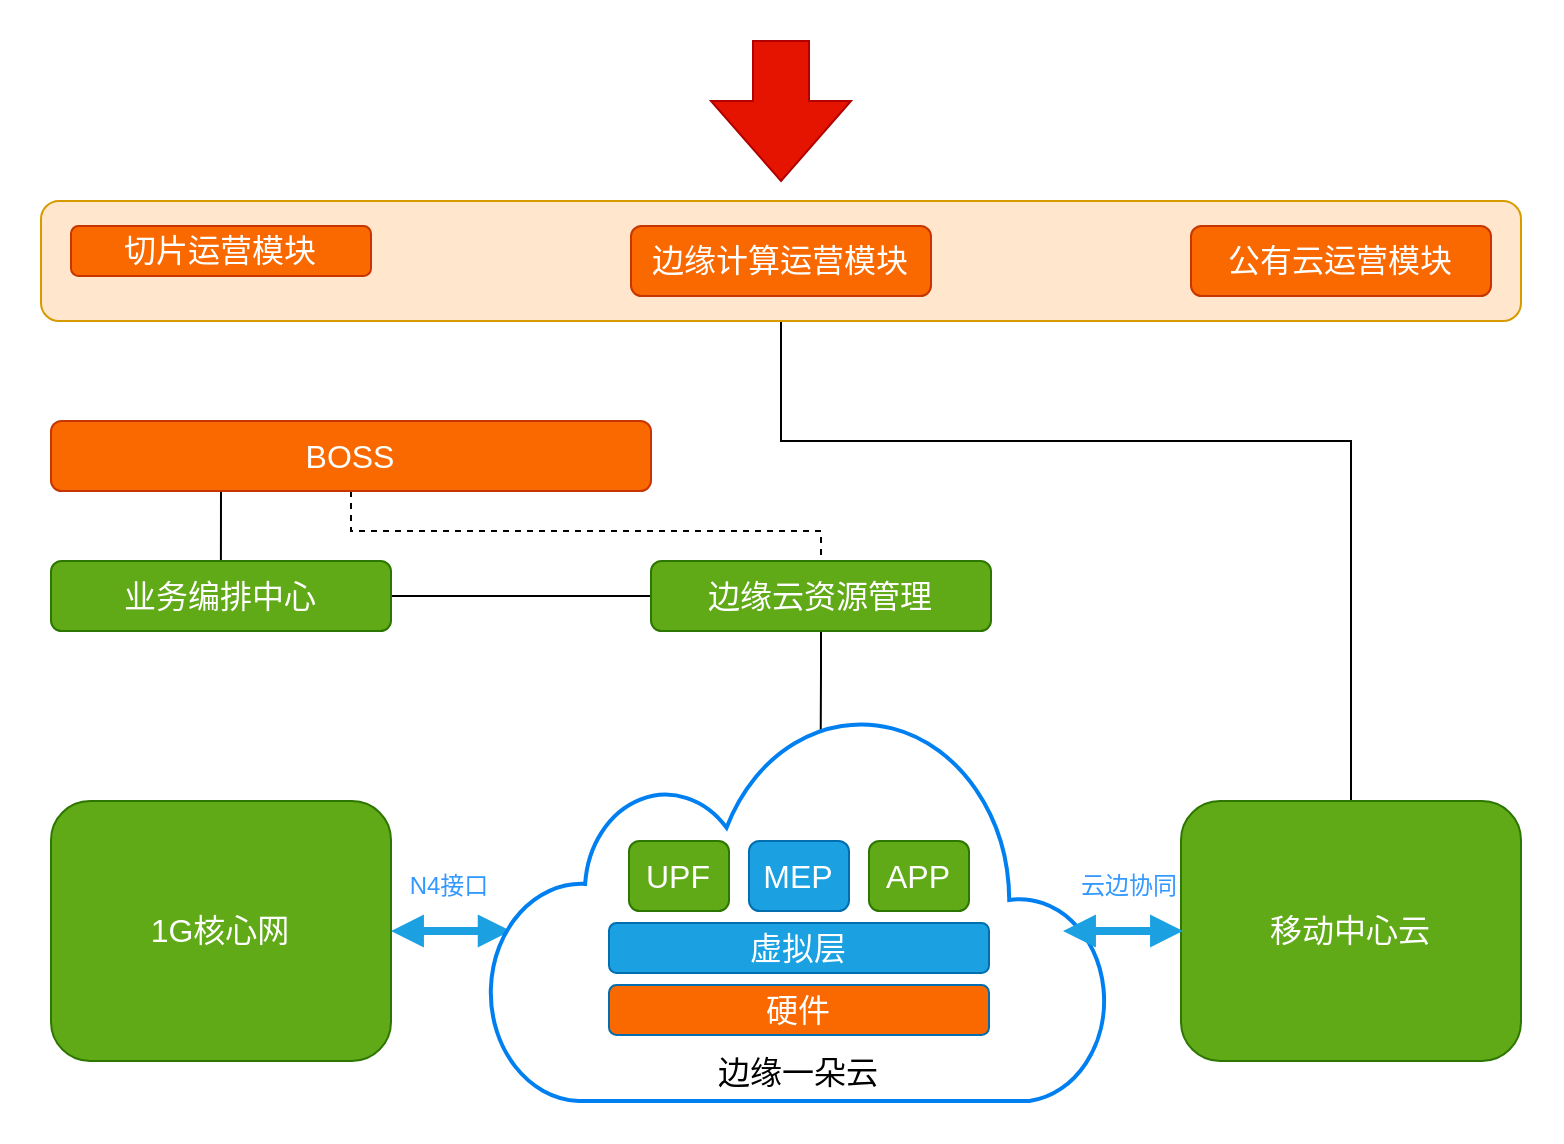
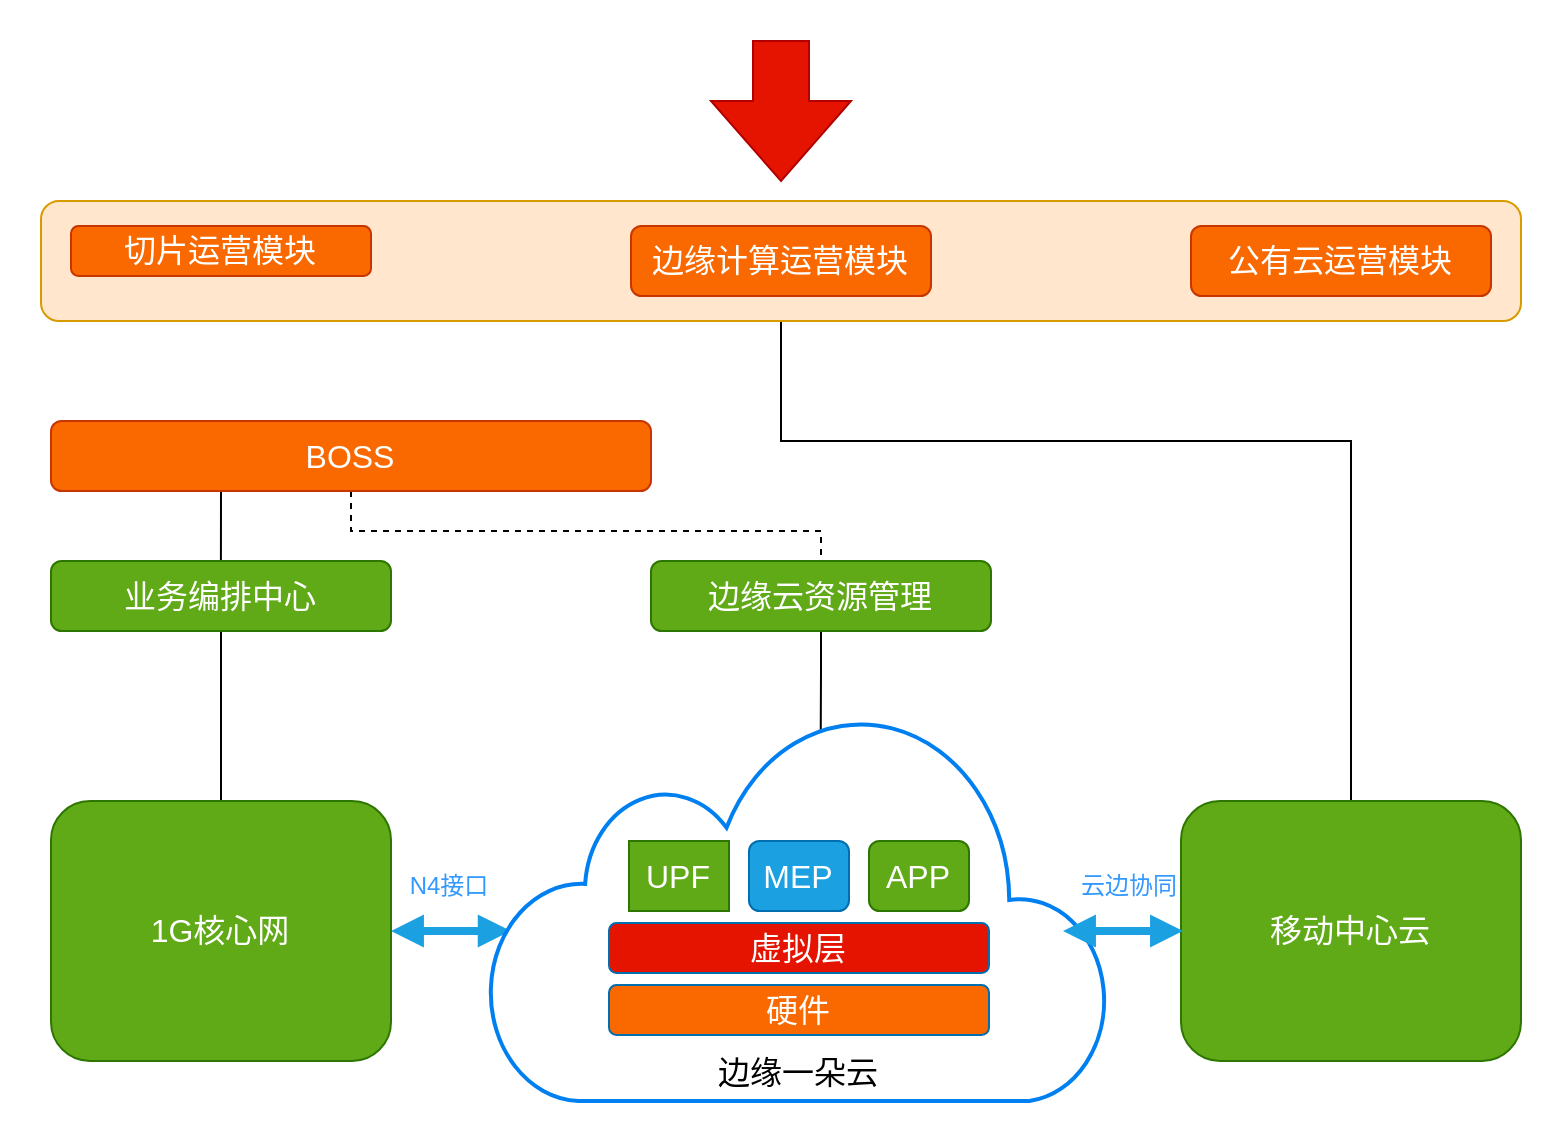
- <mxCell id="11" style="edgeStyle=orthogonalEdgeStyle;rounded=0;orthogonalLoop=1;jettySize=auto;html=1;endArrow=none;endFill=0;" edge="1" parent="1" source="12" target="16"><mxGeometry relative="1" as="geometry" /></mxCell>
+ <mxCell id="11" style="edgeStyle=orthogonalEdgeStyle;rounded=0;orthogonalLoop=1;jettySize=auto;html=1;entryX=0.5;entryY=0;entryDx=0;entryDy=0;endArrow=none;endFill=0;" edge="1" parent="1" source="12" target="14"><mxGeometry relative="1" as="geometry" /></mxCell>
- <mxCell id="20" value="&lt;font style=&quot;font-size: 16px;&quot;&gt;UPF&lt;/font&gt;" style="rounded=1;whiteSpace=wrap;html=1;fillColor=#60a917;fontColor=#ffffff;strokeColor=#2D7600;" vertex="1" parent="19"><mxGeometry x="10" width="50" height="35" as="geometry" /></mxCell>
+ <mxCell id="20" value="&lt;font style=&quot;font-size: 16px;&quot;&gt;UPF&lt;/font&gt;" style="whiteSpace=wrap;html=1;fillColor=#60a917;fontColor=#ffffff;strokeColor=#2D7600;rounded=0;" vertex="1" parent="19"><mxGeometry x="10" width="50" height="35" as="geometry" /></mxCell>
- <mxCell id="23" value="&lt;font style=&quot;font-size: 16px;&quot;&gt;虚拟层&lt;/font&gt;" style="rounded=1;whiteSpace=wrap;html=1;fillColor=#1ba1e2;fontColor=#ffffff;strokeColor=#006EAF;" vertex="1" parent="19"><mxGeometry y="41" width="190" height="25" as="geometry" /></mxCell>
+ <mxCell id="23" value="&lt;font style=&quot;font-size: 16px;&quot;&gt;虚拟层&lt;/font&gt;" style="rounded=1;whiteSpace=wrap;html=1;fillColor=#e51400;fontColor=#ffffff;strokeColor=#006EAF;" vertex="1" parent="19"><mxGeometry y="41" width="190" height="25" as="geometry" /></mxCell>
